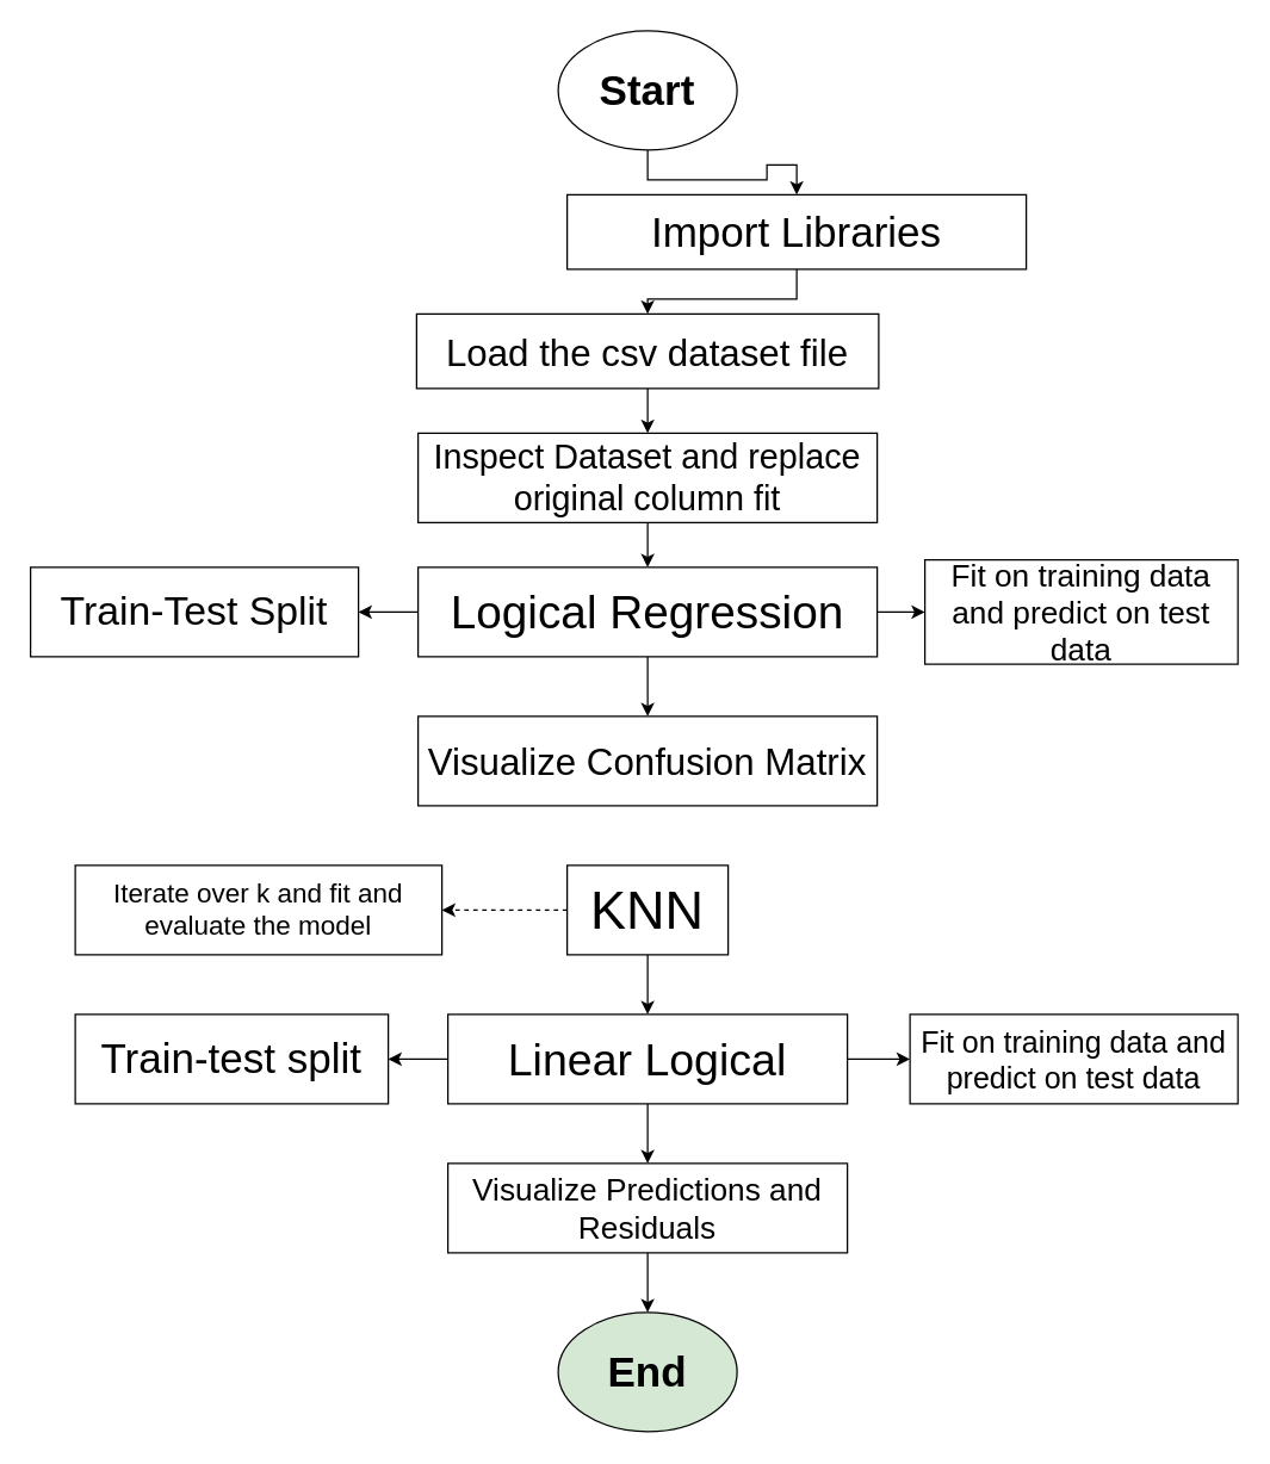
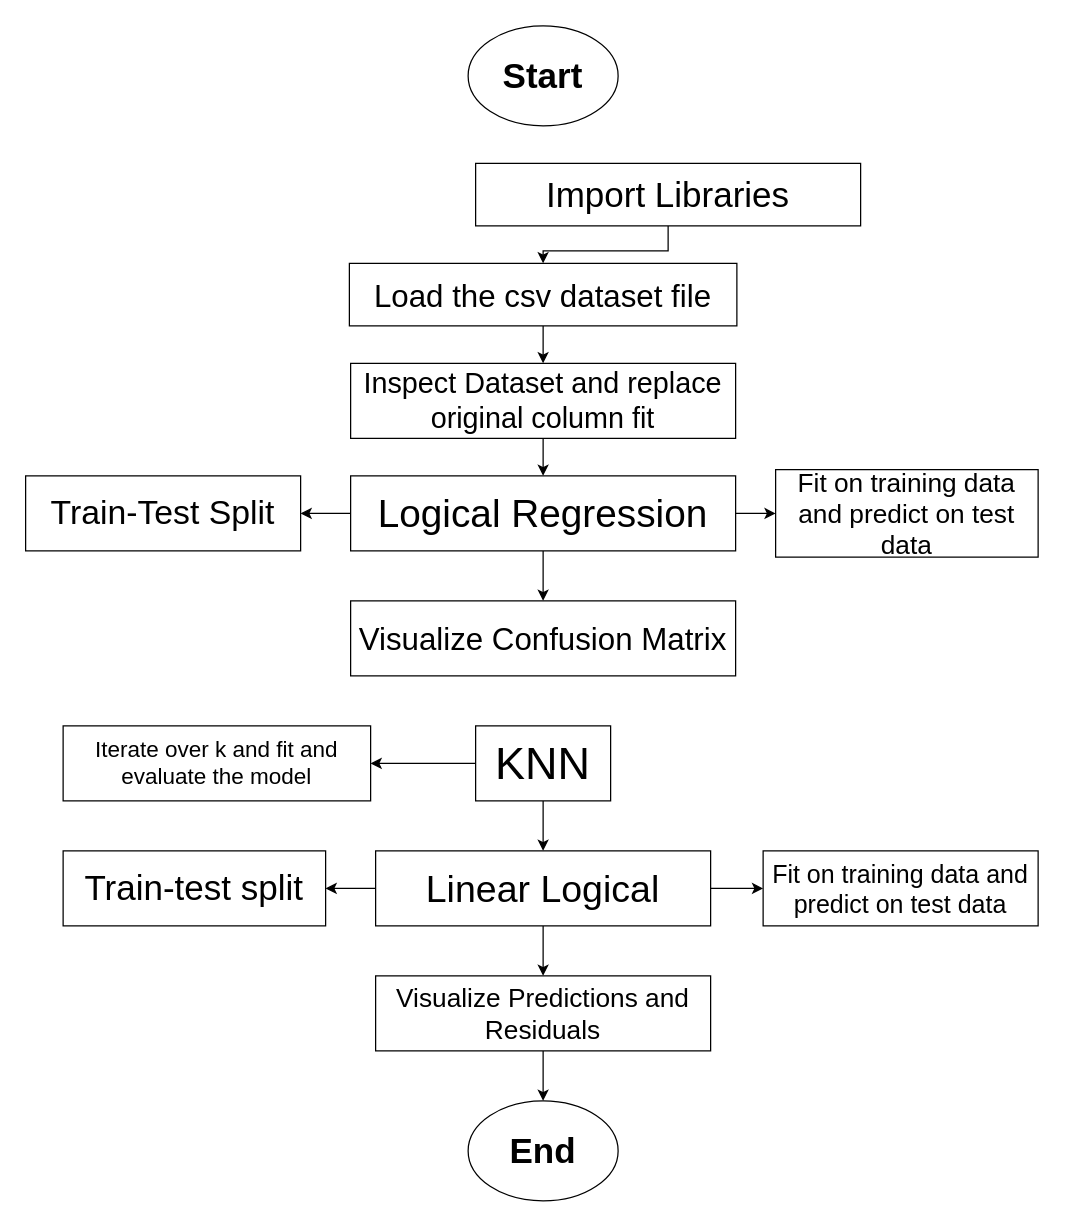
- <mxCell id="2" style="edgeStyle=orthogonalEdgeStyle;rounded=0;orthogonalLoop=1;jettySize=auto;html=1;exitX=0.5;exitY=1;exitDx=0;exitDy=0;entryX=0.5;entryY=0;entryDx=0;entryDy=0;" edge="1" parent="1" source="3" target="7"><mxGeometry relative="1" as="geometry"><mxPoint x="434" y="160" as="targetPoint" /></mxGeometry></mxCell>
- <mxCell id="16" value="" style="edgeStyle=orthogonalEdgeStyle;rounded=0;orthogonalLoop=1;jettySize=auto;html=1;dashed=1;" edge="1" parent="1" source="18" target="19"><mxGeometry relative="1" as="geometry" /></mxCell>
+ <mxCell id="16" value="" style="edgeStyle=orthogonalEdgeStyle;rounded=0;orthogonalLoop=1;jettySize=auto;html=1;" edge="1" parent="1" source="18" target="19"><mxGeometry relative="1" as="geometry" /></mxCell>
- <mxCell id="29" value="&lt;font style=&quot;font-size: 28px;&quot;&gt;&lt;b&gt;End&lt;/b&gt;&lt;/font&gt;" style="ellipse;whiteSpace=wrap;html=1;fillColor=#d5e8d4;" vertex="1" parent="1"><mxGeometry x="374" y="880" width="120" height="80" as="geometry" /></mxCell>
+ <mxCell id="29" value="&lt;font style=&quot;font-size: 28px;&quot;&gt;&lt;b&gt;End&lt;/b&gt;&lt;/font&gt;" style="ellipse;whiteSpace=wrap;html=1;" vertex="1" parent="1"><mxGeometry x="374" y="880" width="120" height="80" as="geometry" /></mxCell>
